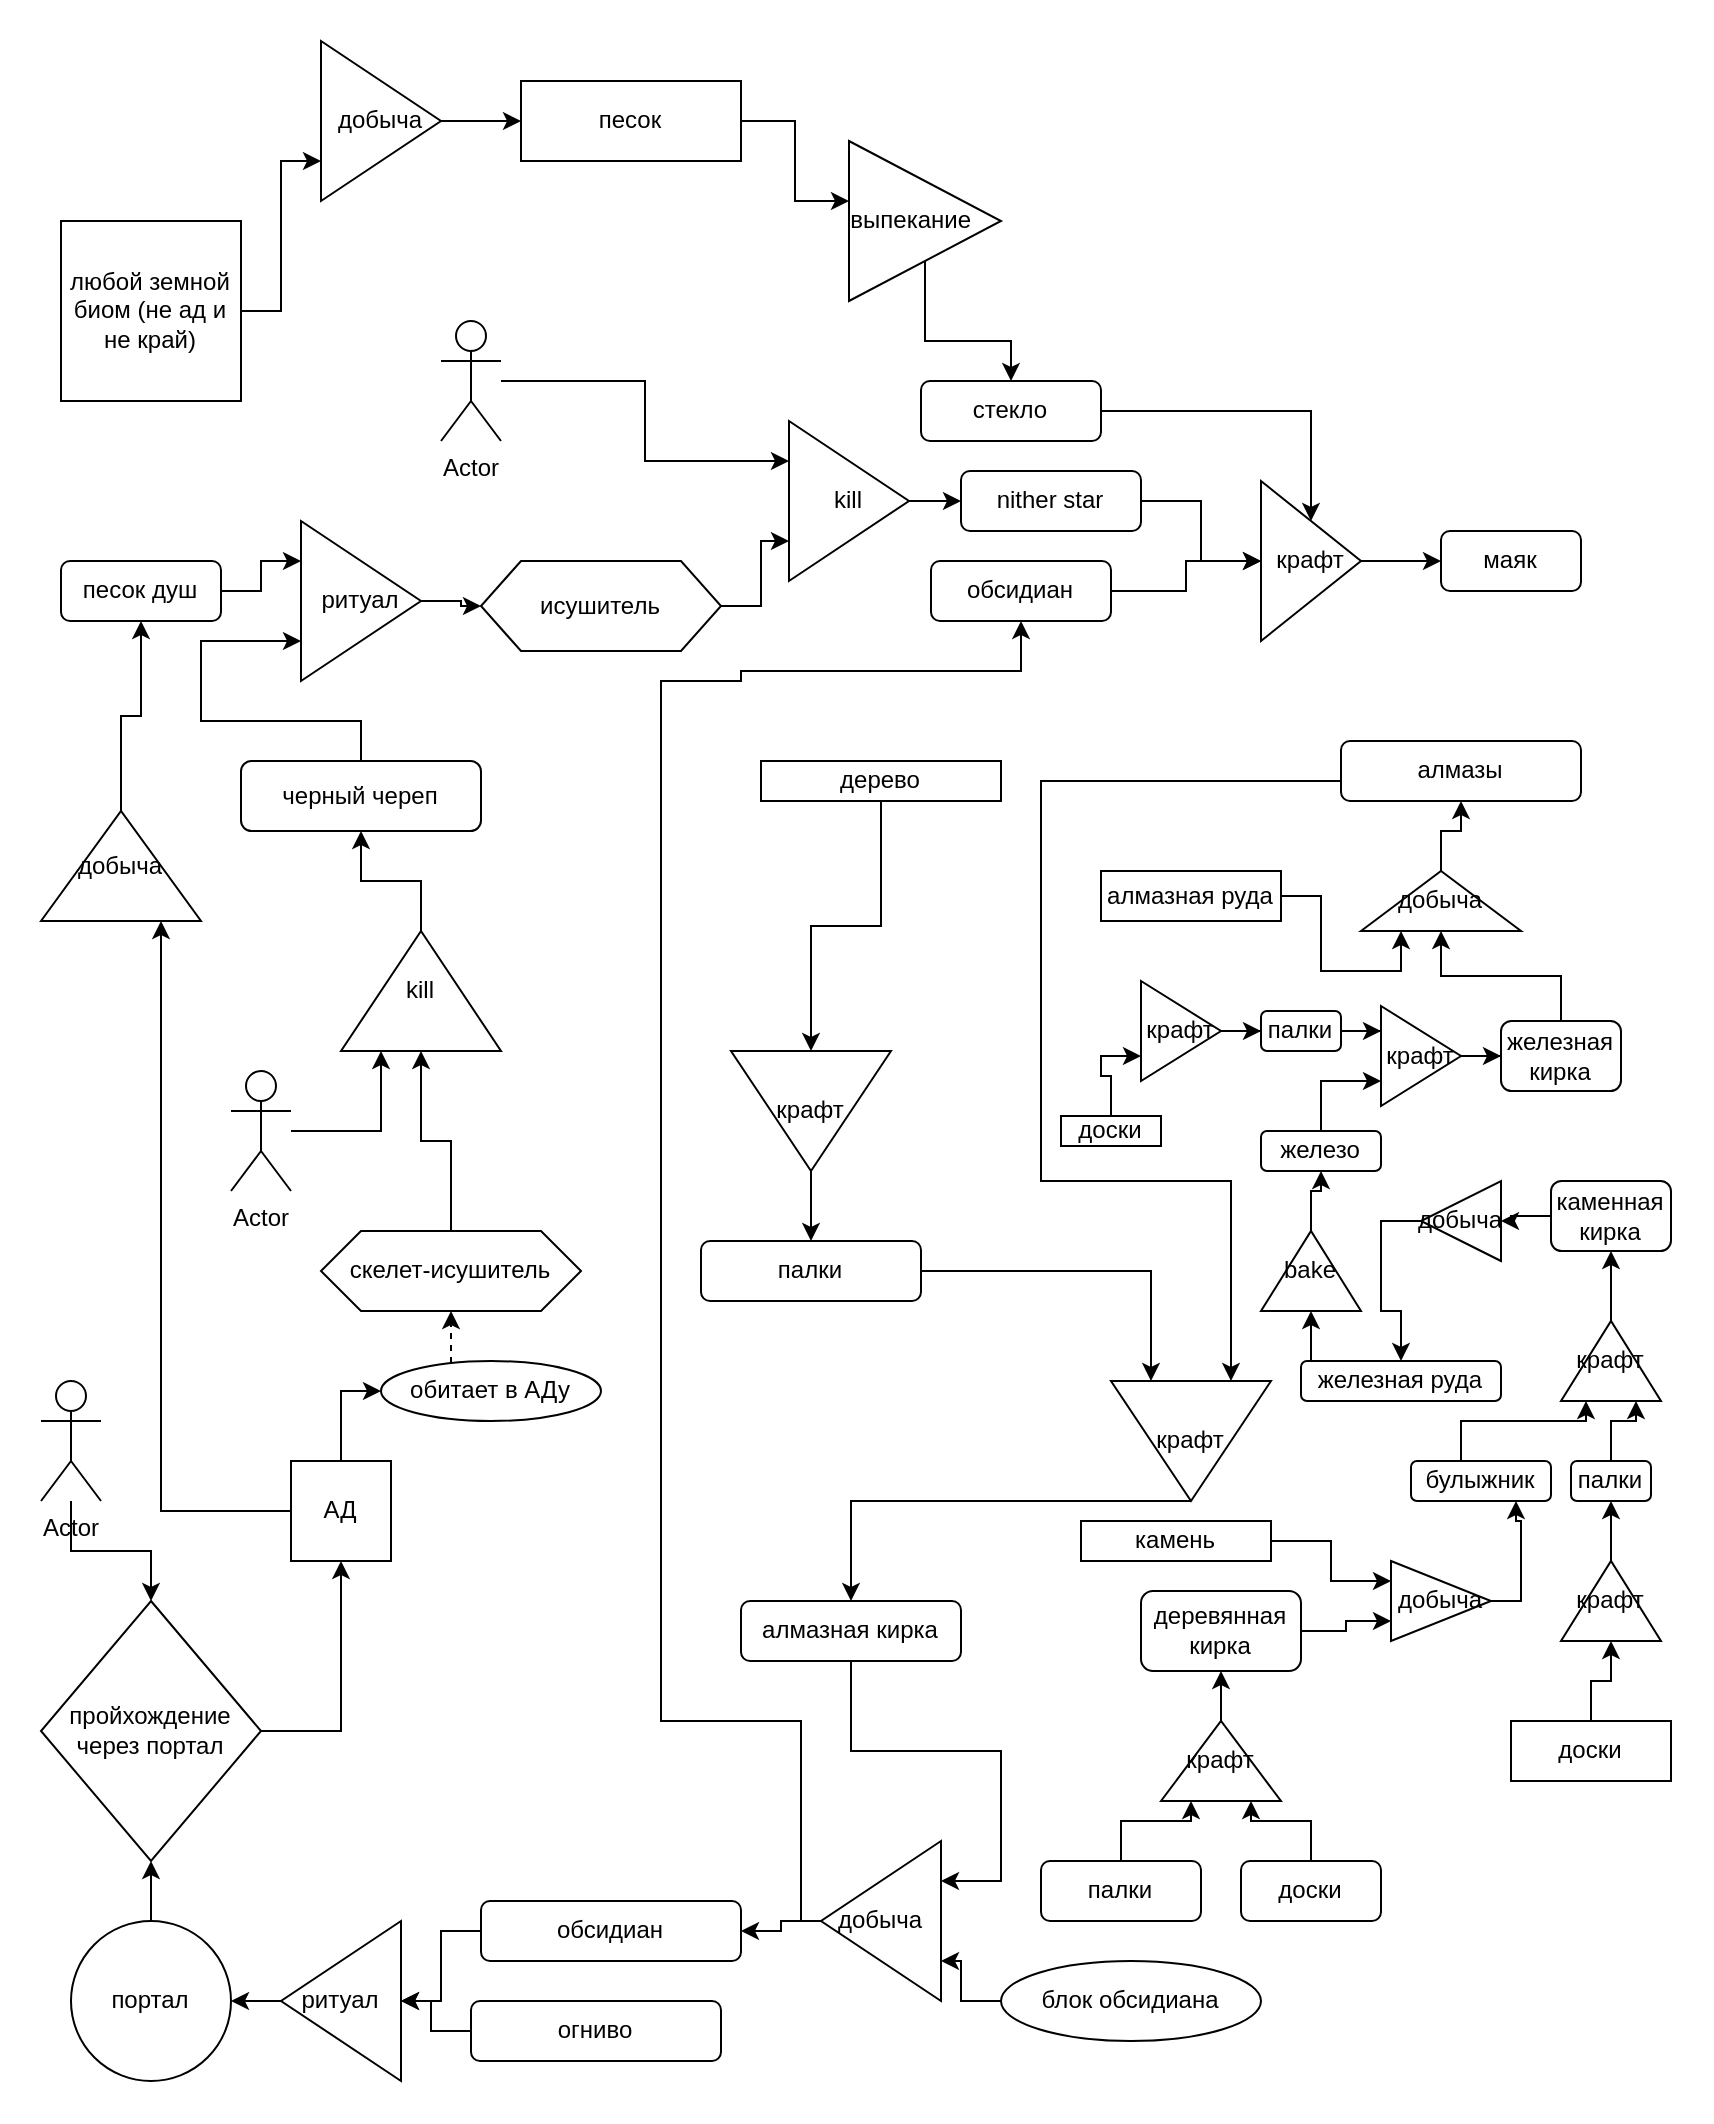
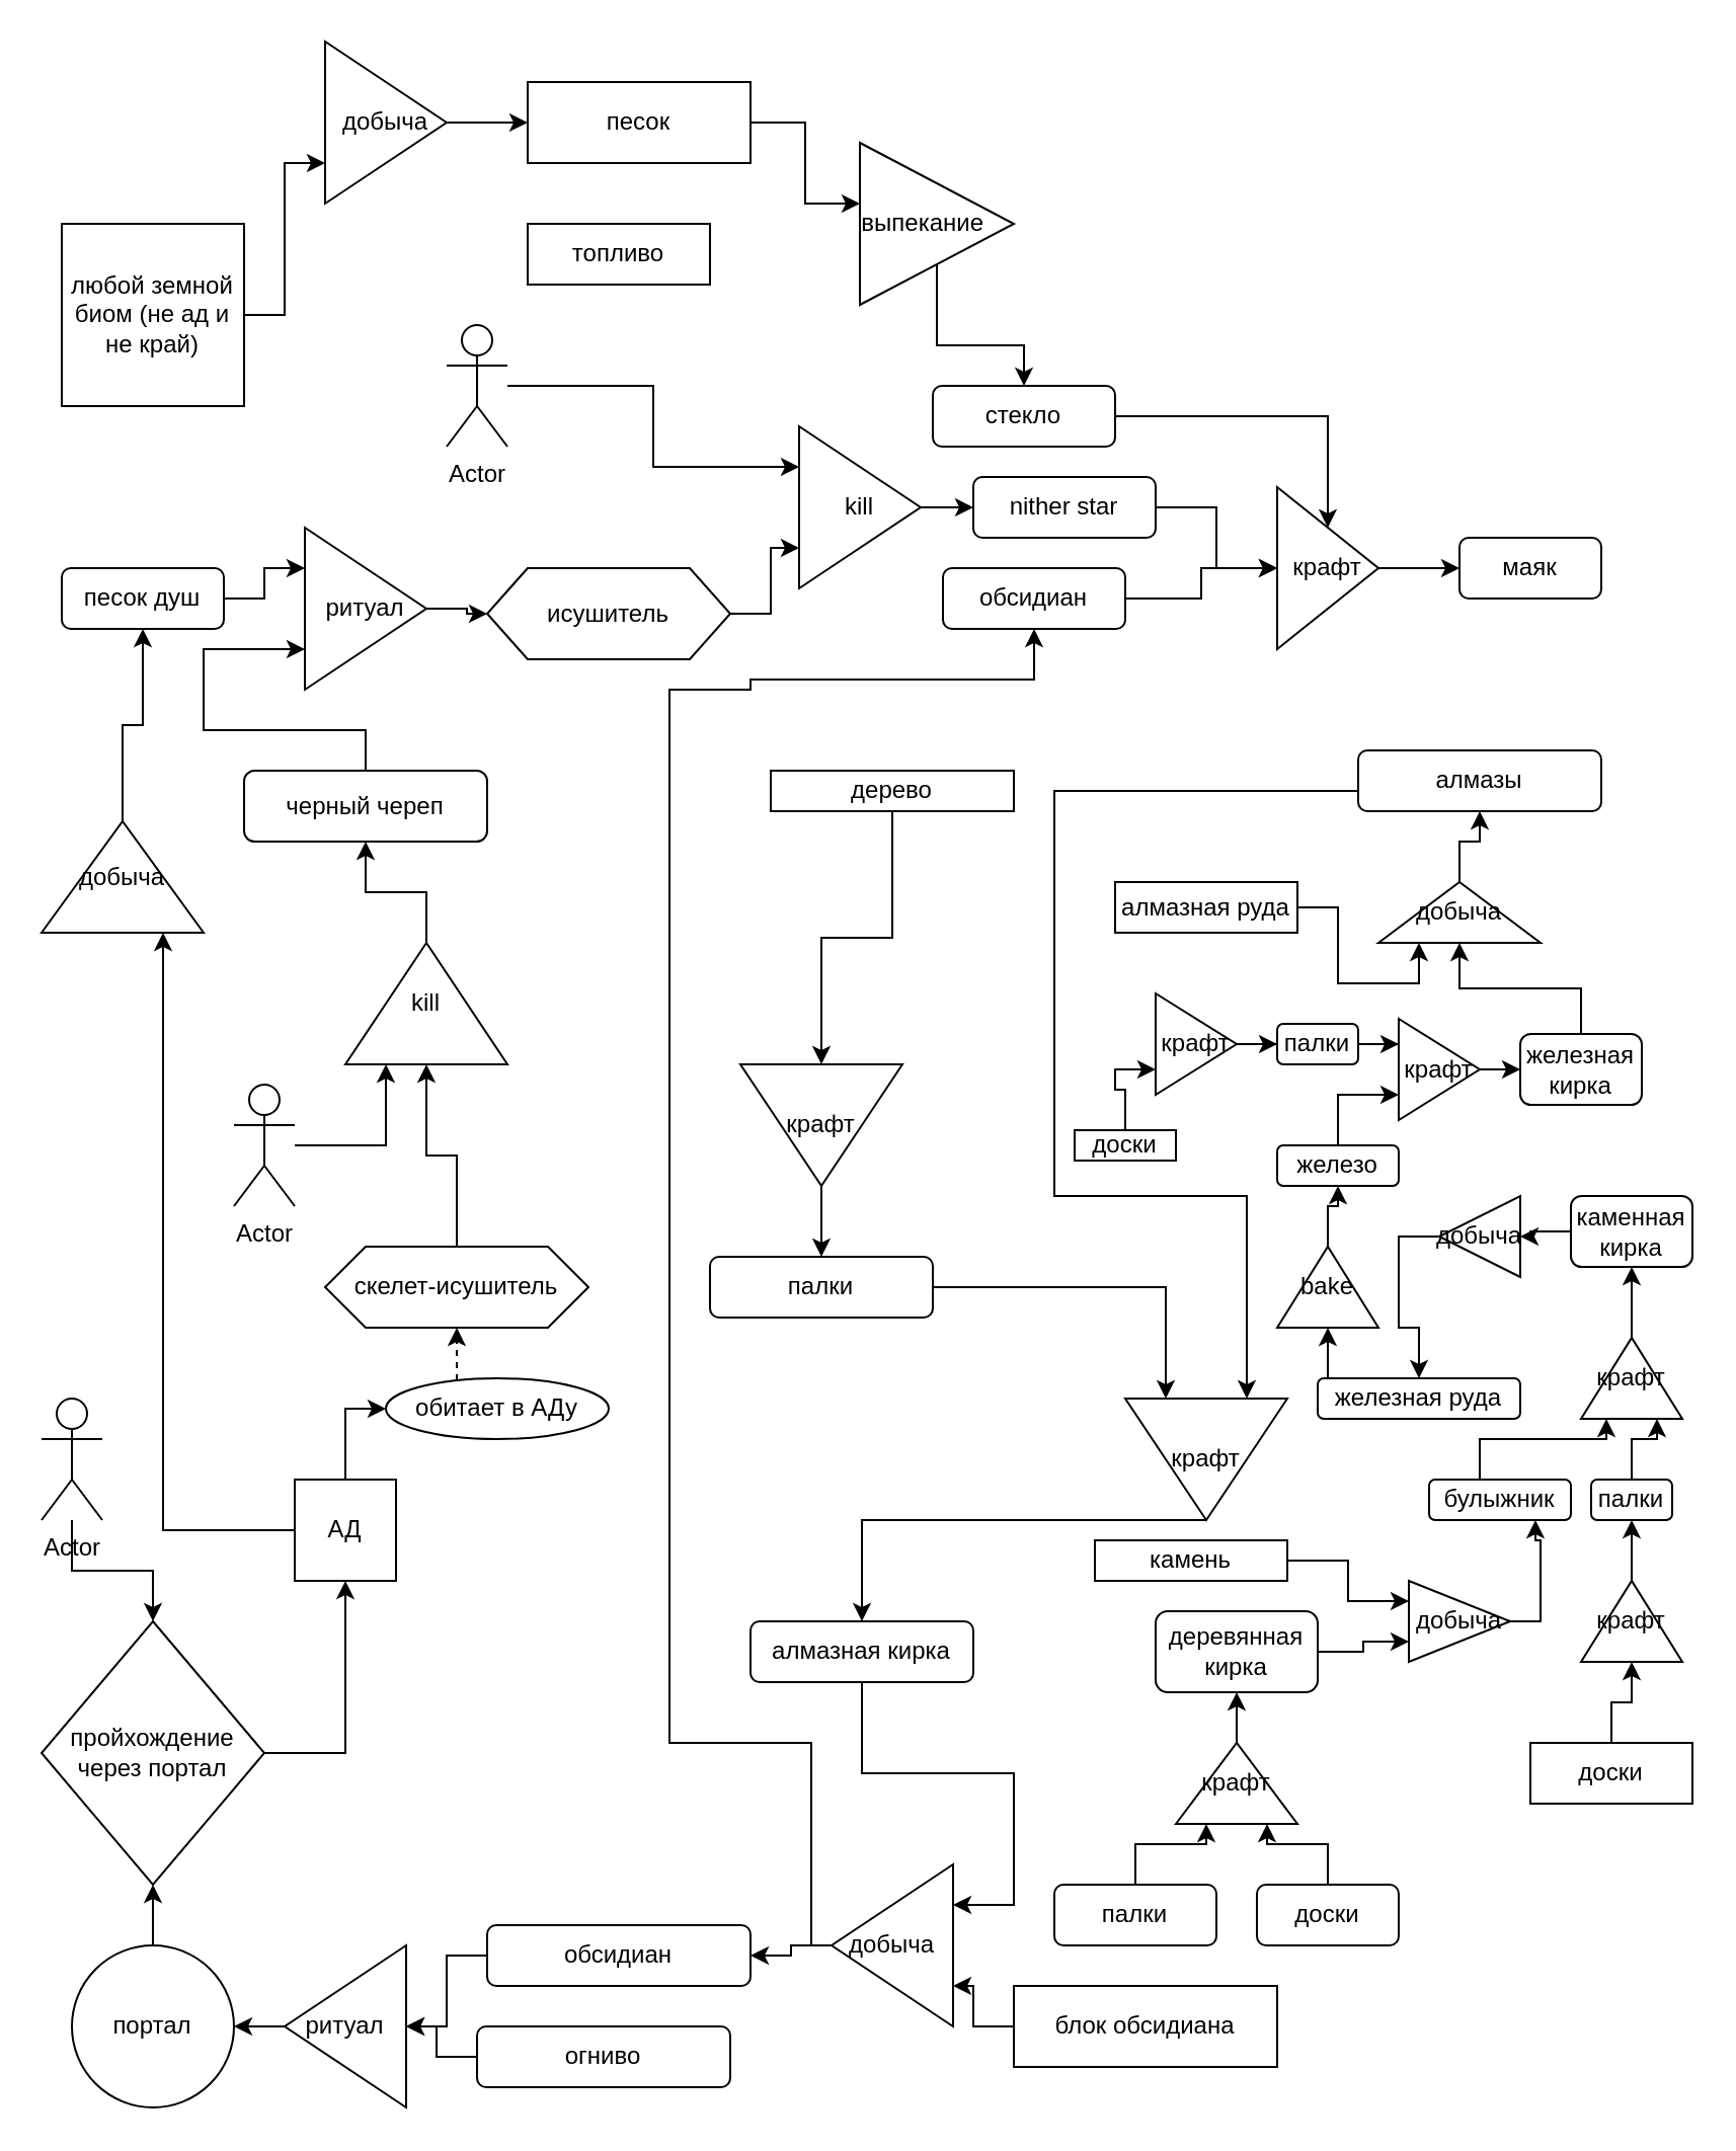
+ <mxCell id="15" value="топливо" style="rounded=0;whiteSpace=wrap;html=1;" vertex="1" parent="1"><mxGeometry x="260" y="110" width="90" height="30" as="geometry" /></mxCell>
- <mxCell id="63" value="блок обсидиана" style="ellipse;whiteSpace=wrap;html=1;" vertex="1" parent="1"><mxGeometry x="500" y="980" width="130" height="40" as="geometry" /></mxCell>
+ <mxCell id="63" value="блок обсидиана" style="rounded=0;whiteSpace=wrap;html=1;" vertex="1" parent="1"><mxGeometry x="500" y="980" width="130" height="40" as="geometry" /></mxCell>
